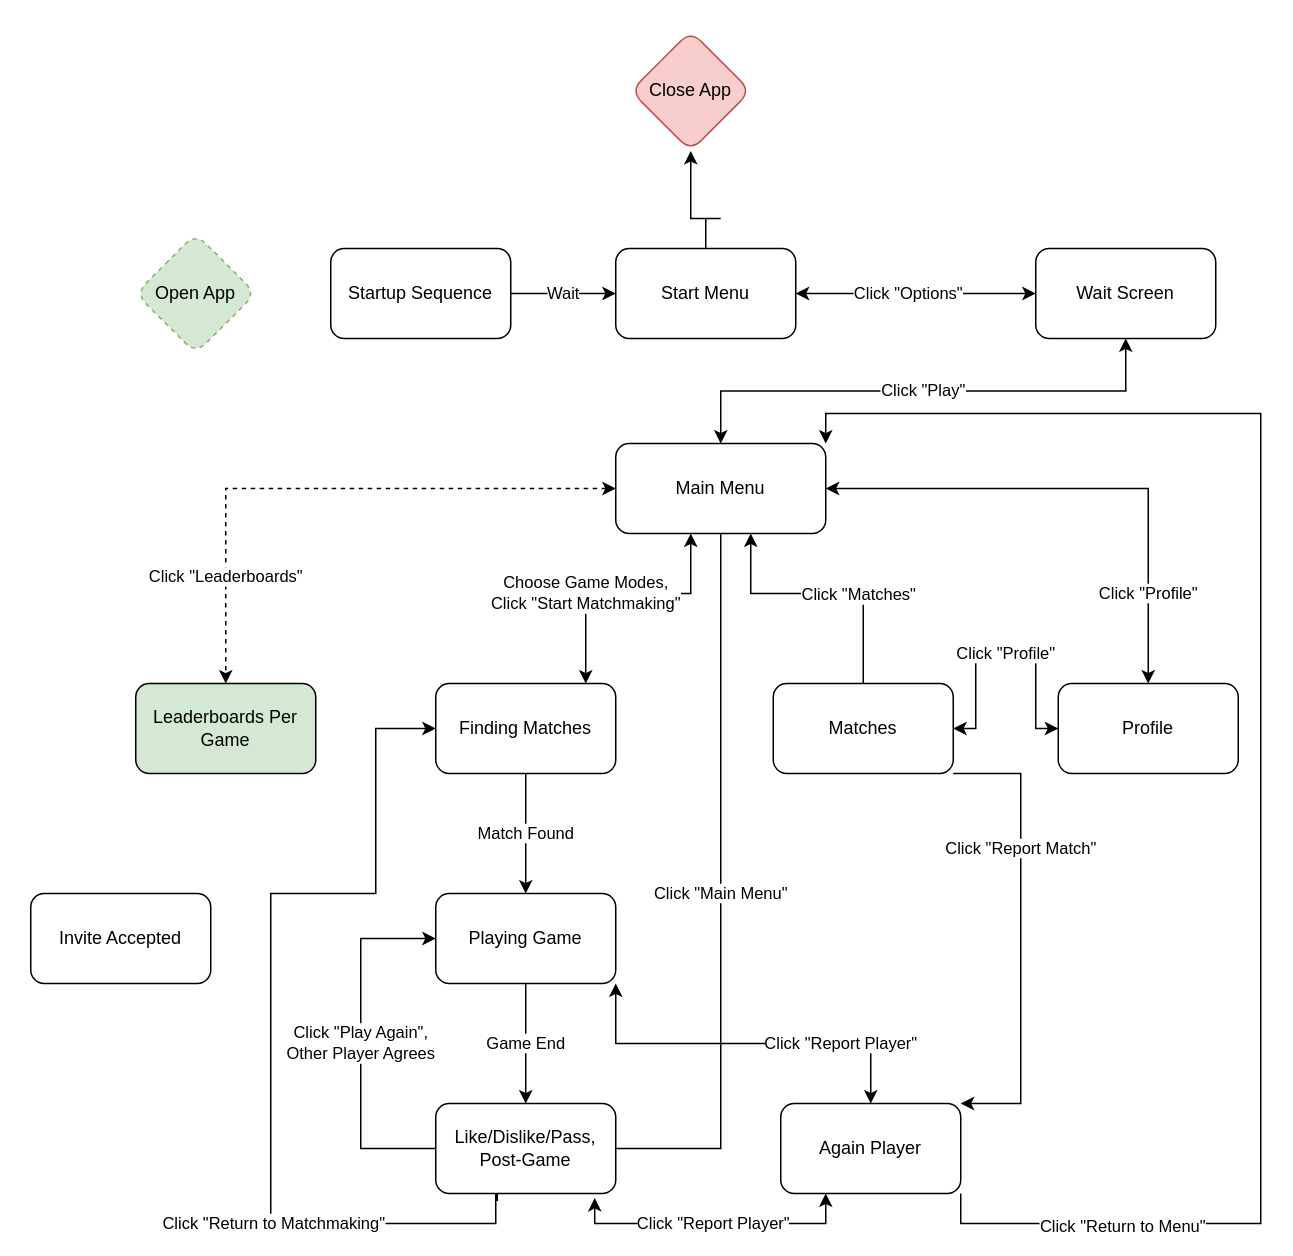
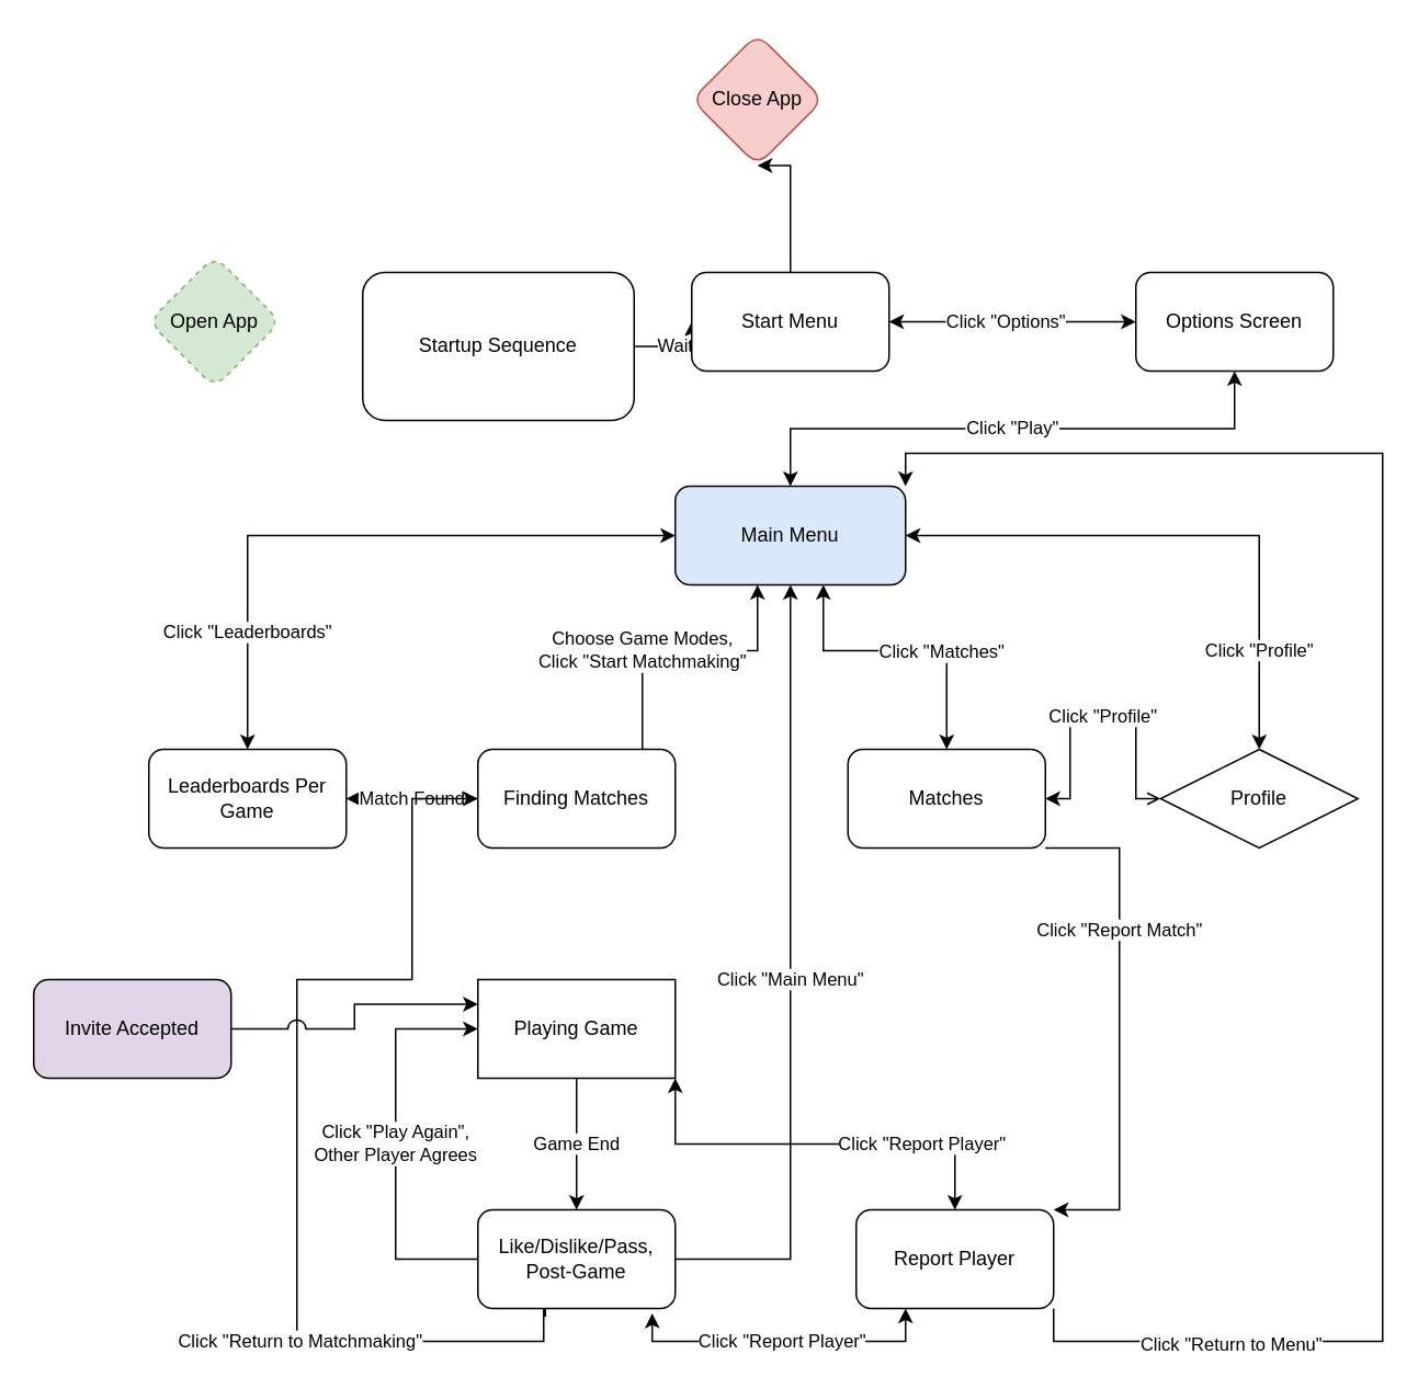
- <mxCell id="3" value="&lt;div&gt;Startup Sequence&lt;/div&gt;" style="rounded=1;whiteSpace=wrap;html=1;" vertex="1" parent="1"><mxGeometry x="220" y="165" width="120" height="60" as="geometry" /></mxCell>
+ <mxCell id="3" value="&lt;div&gt;Startup Sequence&lt;/div&gt;" style="rounded=1;whiteSpace=wrap;html=1;" vertex="1" parent="1"><mxGeometry x="220" y="165" width="165" height="90" as="geometry" /></mxCell>
- <mxCell id="6" value="Start Menu" style="rounded=1;whiteSpace=wrap;html=1;" vertex="1" parent="1"><mxGeometry x="410" y="165" width="120" height="60" as="geometry" /></mxCell>
+ <mxCell id="6" value="Start Menu" style="rounded=1;whiteSpace=wrap;html=1;" vertex="1" parent="1"><mxGeometry x="420" y="165" width="120" height="60" as="geometry" /></mxCell>
- <mxCell id="14" value="Wait Screen" style="whiteSpace=wrap;html=1;rounded=1;" vertex="1" parent="1"><mxGeometry x="690" y="165" width="120" height="60" as="geometry" /></mxCell>
+ <mxCell id="14" value="Options Screen" style="whiteSpace=wrap;html=1;rounded=1;" vertex="1" parent="1"><mxGeometry x="690" y="165" width="120" height="60" as="geometry" /></mxCell>
- <mxCell id="9" value="&lt;div&gt;Click &quot;Leaderboards&quot;&lt;/div&gt;" style="edgeStyle=orthogonalEdgeStyle;rounded=0;orthogonalLoop=1;jettySize=auto;html=1;startArrow=classic;startFill=1;endArrow=classic;endFill=1;dashed=1;" edge="1" parent="1" source="13" target="19"><mxGeometry x="0.636" relative="1" as="geometry"><Array as="points"><mxPoint x="150" y="325" /></Array><mxPoint as="offset" /></mxGeometry></mxCell>
+ <mxCell id="9" value="&lt;div&gt;Click &quot;Leaderboards&quot;&lt;/div&gt;" style="edgeStyle=orthogonalEdgeStyle;rounded=0;orthogonalLoop=1;jettySize=auto;html=1;startArrow=classic;startFill=1;endArrow=classic;endFill=1;" edge="1" parent="1" source="13" target="19"><mxGeometry x="0.636" relative="1" as="geometry"><Array as="points"><mxPoint x="150" y="325" /></Array><mxPoint as="offset" /></mxGeometry></mxCell>
- <mxCell id="13" value="Main Menu" style="rounded=1;whiteSpace=wrap;html=1;" vertex="1" parent="1"><mxGeometry x="410" y="295" width="140" height="60" as="geometry" /></mxCell>
+ <mxCell id="13" value="Main Menu" style="rounded=1;whiteSpace=wrap;html=1;fillColor=#dae8fc;" vertex="1" parent="1"><mxGeometry x="410" y="295" width="140" height="60" as="geometry" /></mxCell>
- <mxCell id="28" value="Click &quot;Main Menu&quot;" style="edgeStyle=orthogonalEdgeStyle;rounded=0;orthogonalLoop=1;jettySize=auto;html=1;exitX=1;exitY=0.5;exitDx=0;exitDy=0;entryX=0.5;entryY=1;entryDx=0;entryDy=0;startArrow=none;startFill=0;endArrow=none;endFill=1;" edge="1" parent="1" source="31" target="13"><mxGeometry relative="1" as="geometry" /></mxCell>
+ <mxCell id="28" value="Click &quot;Main Menu&quot;" style="edgeStyle=orthogonalEdgeStyle;rounded=0;orthogonalLoop=1;jettySize=auto;html=1;exitX=1;exitY=0.5;exitDx=0;exitDy=0;entryX=0.5;entryY=1;entryDx=0;entryDy=0;startArrow=none;startFill=0;endArrow=classic;endFill=1;" edge="1" parent="1" source="31" target="13"><mxGeometry relative="1" as="geometry" /></mxCell>
- <mxCell id="8" value="&lt;div&gt;Choose Game Modes,&lt;/div&gt;&lt;div&gt; Click &quot;Start Matchmaking&quot;&lt;/div&gt;" style="edgeStyle=orthogonalEdgeStyle;rounded=0;orthogonalLoop=1;jettySize=auto;html=1;startArrow=classic;startFill=1;endArrow=classic;endFill=1;" edge="1" parent="1" source="13" target="18"><mxGeometry x="0.294" relative="1" as="geometry"><Array as="points"><mxPoint x="460" y="395" /><mxPoint x="390" y="395" /></Array><mxPoint as="offset" /></mxGeometry></mxCell>
+ <mxCell id="8" value="&lt;div&gt;Choose Game Modes,&lt;/div&gt;&lt;div&gt; Click &quot;Start Matchmaking&quot;&lt;/div&gt;" style="edgeStyle=orthogonalEdgeStyle;rounded=0;orthogonalLoop=1;jettySize=auto;html=1;startArrow=classic;startFill=1;endArrow=none;endFill=1;" edge="1" parent="1" source="13" target="18"><mxGeometry x="0.294" relative="1" as="geometry"><Array as="points"><mxPoint x="460" y="395" /><mxPoint x="390" y="395" /></Array><mxPoint as="offset" /></mxGeometry></mxCell>
- <mxCell id="10" value="" style="edgeStyle=orthogonalEdgeStyle;rounded=0;orthogonalLoop=1;jettySize=auto;html=1;startArrow=classic;startFill=1;endArrow=none;endFill=1;" edge="1" parent="1" source="13" target="22"><mxGeometry relative="1" as="geometry"><Array as="points"><mxPoint x="500" y="395" /><mxPoint x="575" y="395" /></Array></mxGeometry></mxCell>
+ <mxCell id="10" value="" style="edgeStyle=orthogonalEdgeStyle;rounded=0;orthogonalLoop=1;jettySize=auto;html=1;startArrow=classic;startFill=1;endArrow=classic;endFill=1;" edge="1" parent="1" source="13" target="22"><mxGeometry relative="1" as="geometry"><Array as="points"><mxPoint x="500" y="395" /><mxPoint x="575" y="395" /></Array></mxGeometry></mxCell>
- <mxCell id="19" value="Leaderboards Per Game" style="whiteSpace=wrap;html=1;rounded=1;fillColor=#d5e8d4;" vertex="1" parent="1"><mxGeometry x="90" y="455" width="120" height="60" as="geometry" /></mxCell>
+ <mxCell id="19" value="Leaderboards Per Game" style="whiteSpace=wrap;html=1;rounded=1;" vertex="1" parent="1"><mxGeometry x="90" y="455" width="120" height="60" as="geometry" /></mxCell>
- <mxCell id="20" value="&lt;div&gt;Click &quot;Profile&quot;&lt;/div&gt;" style="edgeStyle=orthogonalEdgeStyle;rounded=0;orthogonalLoop=1;jettySize=auto;html=1;exitX=1;exitY=0.5;exitDx=0;exitDy=0;entryX=0;entryY=0.5;entryDx=0;entryDy=0;startArrow=classic;startFill=1;endArrow=classic;endFill=1;" edge="1" parent="1" source="22" target="23"><mxGeometry relative="1" as="geometry"><Array as="points"><mxPoint x="650" y="485" /><mxPoint x="650" y="435" /><mxPoint x="690" y="435" /><mxPoint x="690" y="485" /></Array><mxPoint as="offset" /></mxGeometry></mxCell>
+ <mxCell id="20" value="&lt;div&gt;Click &quot;Profile&quot;&lt;/div&gt;" style="edgeStyle=orthogonalEdgeStyle;rounded=0;orthogonalLoop=1;jettySize=auto;html=1;exitX=1;exitY=0.5;exitDx=0;exitDy=0;entryX=0;entryY=0.5;entryDx=0;entryDy=0;startArrow=classic;startFill=1;endArrow=open;endFill=1;" edge="1" parent="1" source="22" target="23"><mxGeometry relative="1" as="geometry"><Array as="points"><mxPoint x="650" y="485" /><mxPoint x="650" y="435" /><mxPoint x="690" y="435" /><mxPoint x="690" y="485" /></Array><mxPoint as="offset" /></mxGeometry></mxCell>
- <mxCell id="23" value="&lt;div&gt;Profile&lt;/div&gt;" style="whiteSpace=wrap;html=1;rounded=1;" vertex="1" parent="1"><mxGeometry x="705" y="455" width="120" height="60" as="geometry" /></mxCell>
+ <mxCell id="23" value="&lt;div&gt;Profile&lt;/div&gt;" style="rhombus;whiteSpace=wrap;html=1;" vertex="1" parent="1"><mxGeometry x="705" y="455" width="120" height="60" as="geometry" /></mxCell>
- <mxCell id="17" value="Match Found" style="edgeStyle=orthogonalEdgeStyle;rounded=0;orthogonalLoop=1;jettySize=auto;html=1;startArrow=none;startFill=0;endArrow=classic;endFill=1;" edge="1" parent="1" source="18" target="26"><mxGeometry relative="1" as="geometry" /></mxCell>
+ <mxCell id="17" value="Match Found" style="edgeStyle=orthogonalEdgeStyle;rounded=0;orthogonalLoop=1;jettySize=auto;html=1;startArrow=none;startFill=0;endArrow=classic;endFill=1;" edge="1" parent="1" source="18" target="19"><mxGeometry relative="1" as="geometry" /></mxCell>
+ <mxCell id="35" style="edgeStyle=orthogonalEdgeStyle;rounded=0;sketch=0;jumpStyle=arc;jumpSize=11;orthogonalLoop=1;jettySize=auto;html=1;exitX=1;exitY=0.5;exitDx=0;exitDy=0;entryX=0;entryY=0.25;entryDx=0;entryDy=0;shadow=0;startArrow=none;startFill=0;endArrow=classic;endFill=1;" edge="1" parent="1" source="36" target="26"><mxGeometry relative="1" as="geometry" /></mxCell>
- <mxCell id="36" value="Invite Accepted" style="rounded=1;whiteSpace=wrap;html=1;" vertex="1" parent="1"><mxGeometry x="20" y="595" width="120" height="60" as="geometry" /></mxCell>
+ <mxCell id="36" value="Invite Accepted" style="rounded=1;whiteSpace=wrap;html=1;fillColor=#e1d5e7;" vertex="1" parent="1"><mxGeometry x="20" y="595" width="120" height="60" as="geometry" /></mxCell>
- <mxCell id="26" value="Playing Game" style="whiteSpace=wrap;html=1;rounded=1;" vertex="1" parent="1"><mxGeometry x="290" y="595" width="120" height="60" as="geometry" /></mxCell>
+ <mxCell id="26" value="Playing Game" style="whiteSpace=wrap;html=1;rounded=0;" vertex="1" parent="1"><mxGeometry x="290" y="595" width="120" height="60" as="geometry" /></mxCell>
- <mxCell id="34" value="&lt;div&gt;Again Player&lt;/div&gt;" style="rounded=1;whiteSpace=wrap;html=1;" vertex="1" parent="1"><mxGeometry x="520" y="735" width="120" height="60" as="geometry" /></mxCell>
+ <mxCell id="34" value="&lt;div&gt;Report Player&lt;/div&gt;" style="rounded=1;whiteSpace=wrap;html=1;" vertex="1" parent="1"><mxGeometry x="520" y="735" width="120" height="60" as="geometry" /></mxCell>
